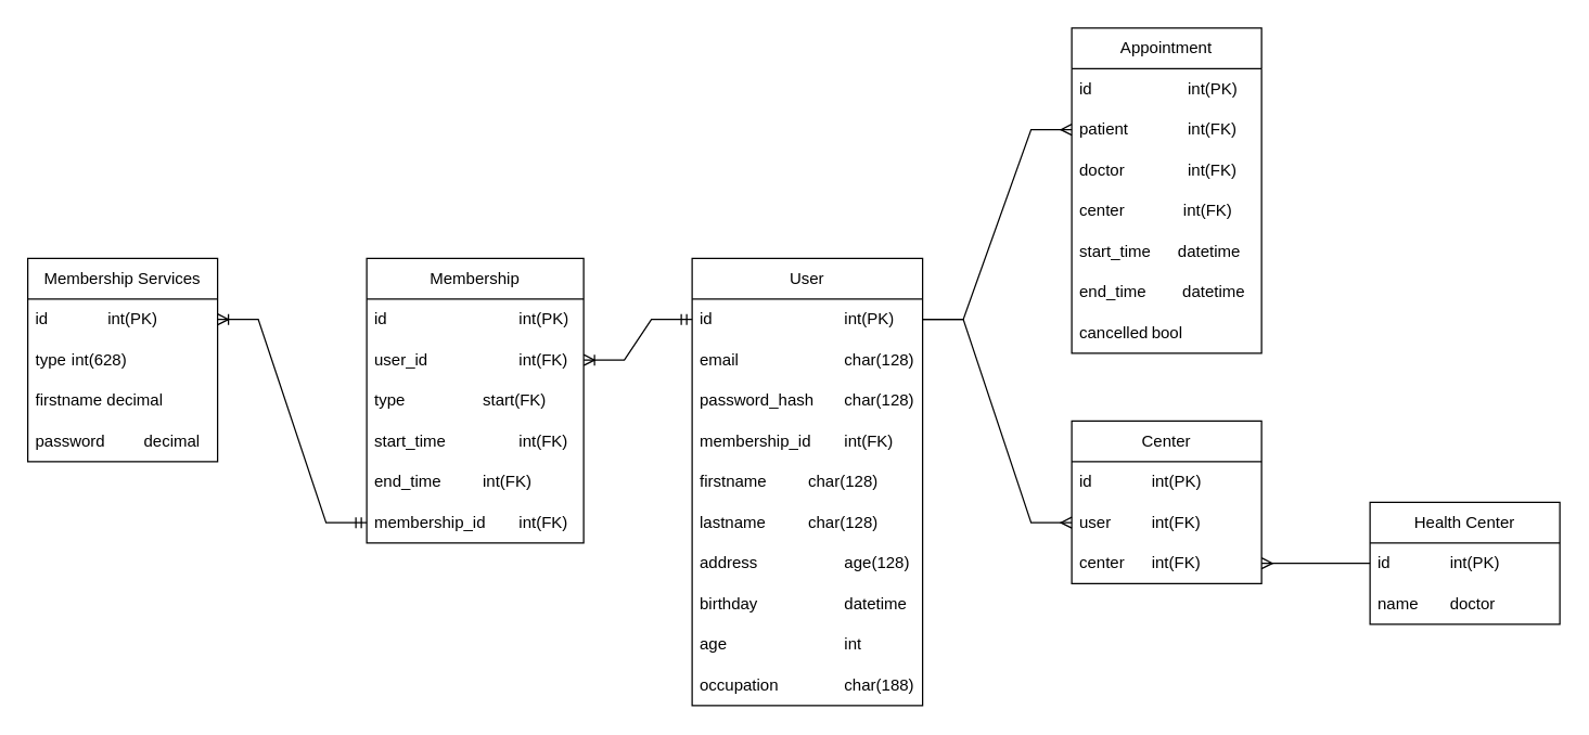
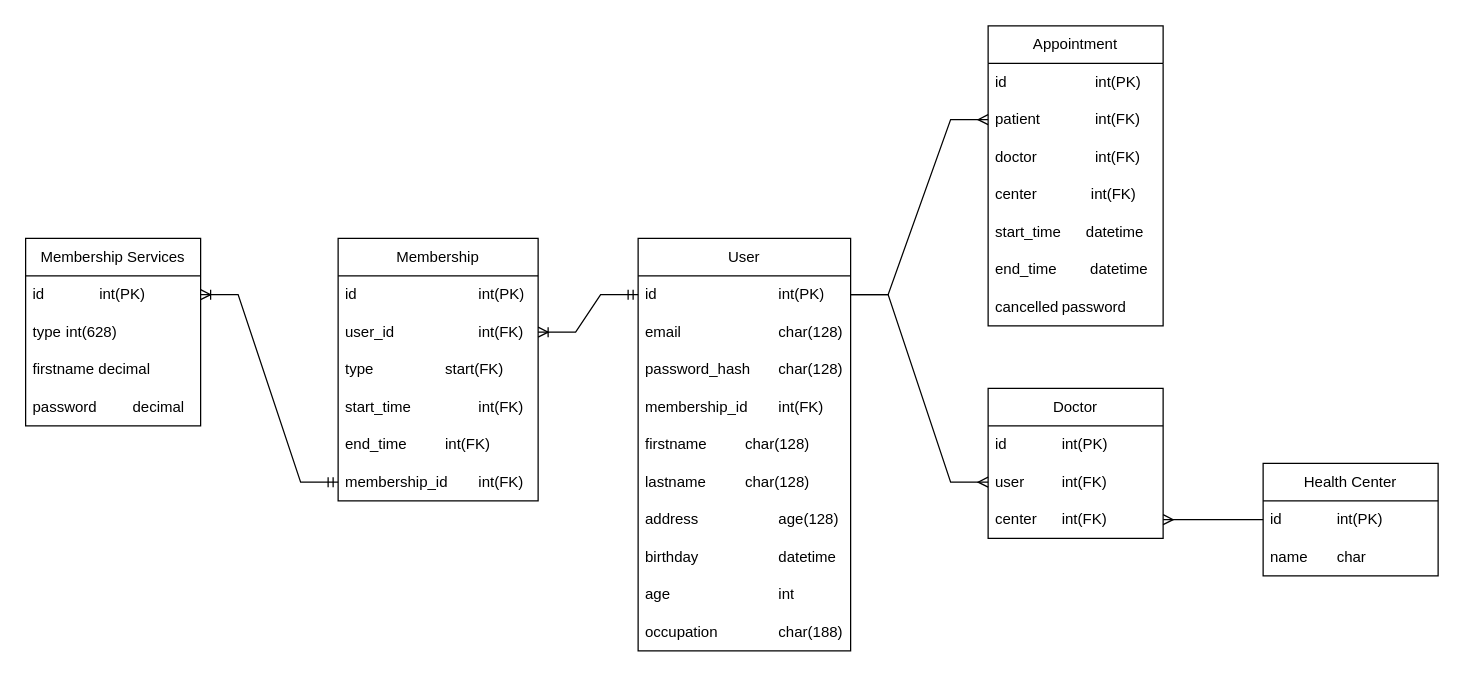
- <mxCell id="9" value="cancelled&lt;span style=&quot;white-space: pre;&quot;&gt;&#09;&lt;/span&gt;bool" style="text;strokeColor=none;fillColor=none;align=left;verticalAlign=middle;spacingLeft=4;spacingRight=4;overflow=hidden;points=[[0,0.5],[1,0.5]];portConstraint=eastwest;rotatable=0;whiteSpace=wrap;html=1;" vertex="1" parent="2"><mxGeometry y="210" width="140" height="30" as="geometry" /></mxCell>
+ <mxCell id="9" value="cancelled&lt;span style=&quot;white-space: pre;&quot;&gt;&#09;&lt;/span&gt;password" style="text;strokeColor=none;fillColor=none;align=left;verticalAlign=middle;spacingLeft=4;spacingRight=4;overflow=hidden;points=[[0,0.5],[1,0.5]];portConstraint=eastwest;rotatable=0;whiteSpace=wrap;html=1;" vertex="1" parent="2"><mxGeometry y="210" width="140" height="30" as="geometry" /></mxCell>
- <mxCell id="39" value="Center" style="swimlane;fontStyle=0;childLayout=stackLayout;horizontal=1;startSize=30;horizontalStack=0;resizeParent=1;resizeParentMax=0;resizeLast=0;collapsible=1;marginBottom=0;whiteSpace=wrap;html=1;" vertex="1" parent="1"><mxGeometry x="790" y="310" width="140" height="120" as="geometry" /></mxCell>
+ <mxCell id="39" value="Doctor" style="swimlane;fontStyle=0;childLayout=stackLayout;horizontal=1;startSize=30;horizontalStack=0;resizeParent=1;resizeParentMax=0;resizeLast=0;collapsible=1;marginBottom=0;whiteSpace=wrap;html=1;" vertex="1" parent="1"><mxGeometry x="790" y="310" width="140" height="120" as="geometry" /></mxCell>
- <mxCell id="36" value="name&lt;span style=&quot;white-space: pre;&quot;&gt;&#09;&lt;/span&gt;doctor" style="text;strokeColor=none;fillColor=none;align=left;verticalAlign=middle;spacingLeft=4;spacingRight=4;overflow=hidden;points=[[0,0.5],[1,0.5]];portConstraint=eastwest;rotatable=0;whiteSpace=wrap;html=1;" vertex="1" parent="34"><mxGeometry y="60" width="140" height="30" as="geometry" /></mxCell>
+ <mxCell id="36" value="name&lt;span style=&quot;white-space: pre;&quot;&gt;&#09;&lt;/span&gt;char" style="text;strokeColor=none;fillColor=none;align=left;verticalAlign=middle;spacingLeft=4;spacingRight=4;overflow=hidden;points=[[0,0.5],[1,0.5]];portConstraint=eastwest;rotatable=0;whiteSpace=wrap;html=1;" vertex="1" parent="34"><mxGeometry y="60" width="140" height="30" as="geometry" /></mxCell>
